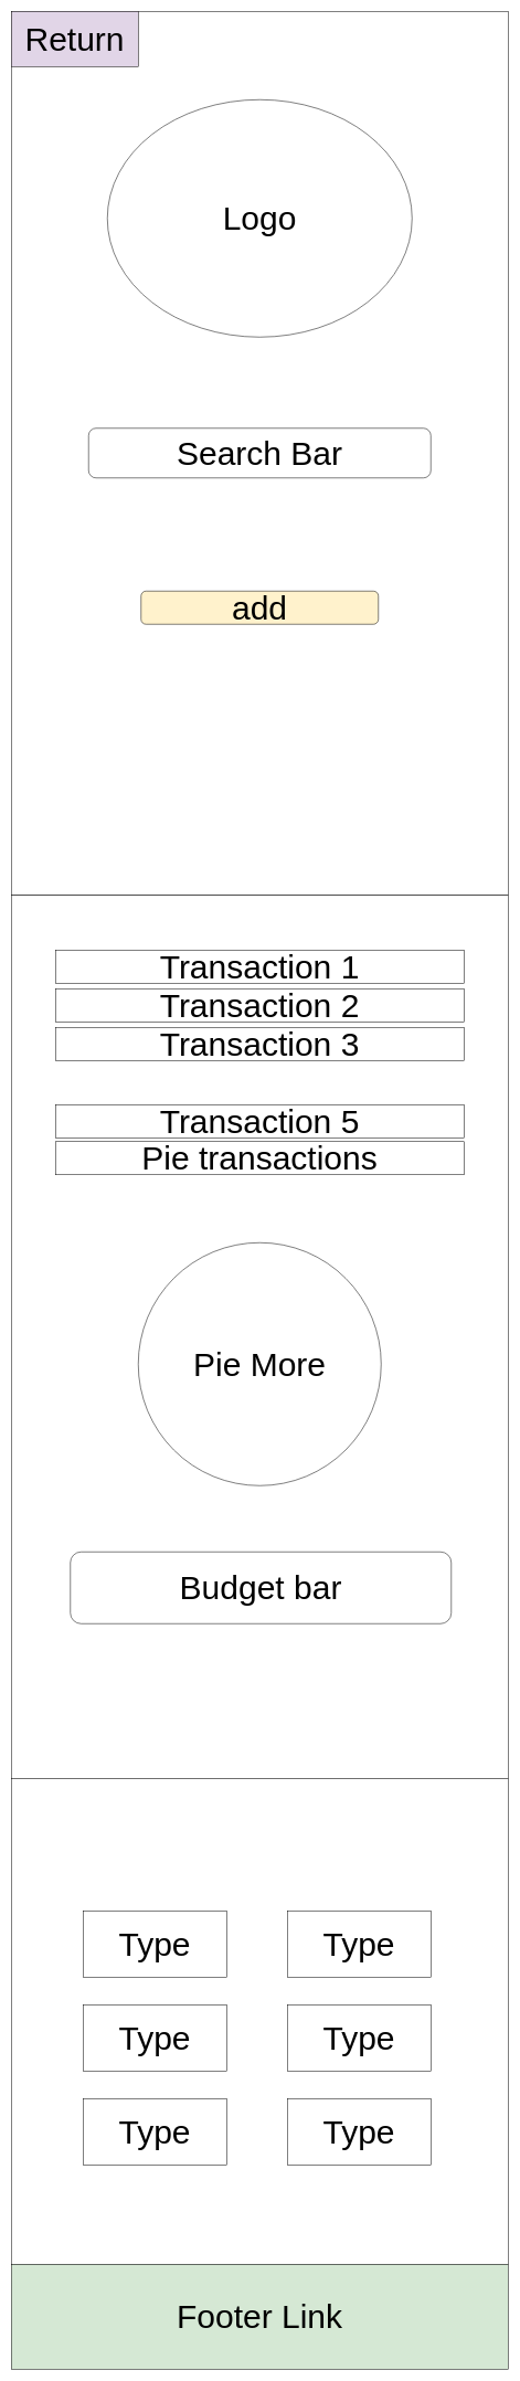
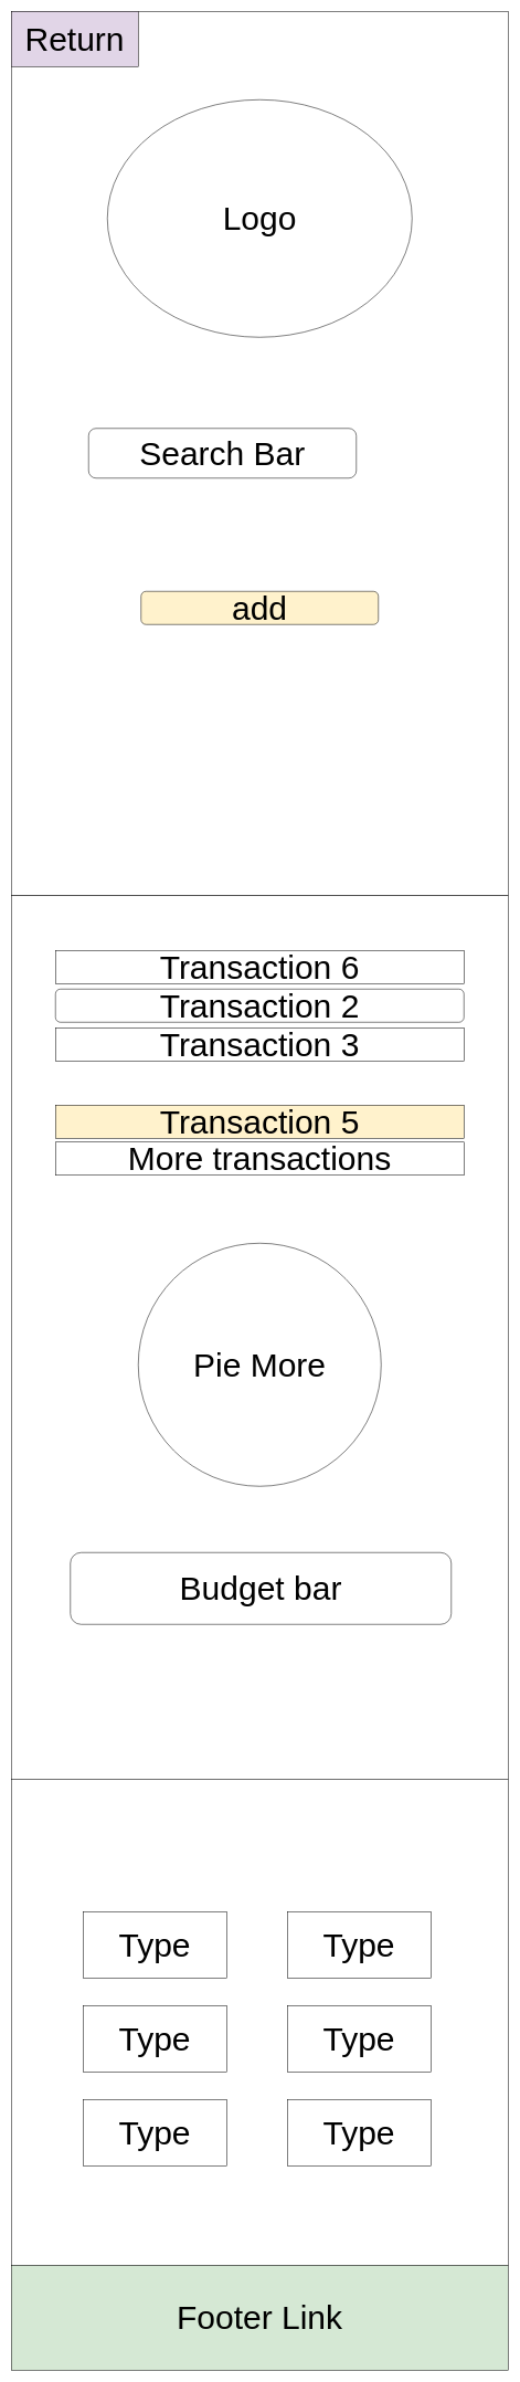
- <mxCell id="5" value="Search Bar" style="rounded=1;whiteSpace=wrap;html=1;fontSize=60;" parent="1" vertex="1"><mxGeometry x="160" y="775" width="620" height="90" as="geometry" /></mxCell>
+ <mxCell id="5" value="Search Bar" style="rounded=1;whiteSpace=wrap;html=1;fontSize=60;" parent="1" vertex="1"><mxGeometry x="160" y="775" width="485" height="90" as="geometry" /></mxCell>
- <mxCell id="7" value="Transaction 1" style="rounded=0;whiteSpace=wrap;html=1;fontSize=60;align=center;" parent="1" vertex="1"><mxGeometry x="100" y="1720" width="740" height="60" as="geometry" /></mxCell>
+ <mxCell id="7" value="Transaction 6" style="rounded=0;whiteSpace=wrap;html=1;fontSize=60;align=center;" parent="1" vertex="1"><mxGeometry x="100" y="1720" width="740" height="60" as="geometry" /></mxCell>
- <mxCell id="8" value="&lt;span&gt;Transaction 2&lt;/span&gt;" style="rounded=0;whiteSpace=wrap;html=1;fontSize=60;align=center;" parent="1" vertex="1"><mxGeometry x="100" y="1790" width="740" height="60" as="geometry" /></mxCell>
+ <mxCell id="8" value="&lt;span&gt;Transaction 2&lt;/span&gt;" style="whiteSpace=wrap;html=1;fontSize=60;align=center;rounded=1;" parent="1" vertex="1"><mxGeometry x="100" y="1790" width="740" height="60" as="geometry" /></mxCell>
- <mxCell id="10" value="&lt;span&gt;Transaction 5&lt;/span&gt;" style="rounded=0;whiteSpace=wrap;html=1;fontSize=60;align=center;" parent="1" vertex="1"><mxGeometry x="100" y="2000" width="740" height="60" as="geometry" /></mxCell>
+ <mxCell id="10" value="&lt;span&gt;Transaction 5&lt;/span&gt;" style="rounded=0;whiteSpace=wrap;html=1;fontSize=60;align=center;fillColor=#fff2cc;" parent="1" vertex="1"><mxGeometry x="100" y="2000" width="740" height="60" as="geometry" /></mxCell>
- <mxCell id="11" value="Pie transactions" style="rounded=0;whiteSpace=wrap;html=1;fontSize=60;align=center;" parent="1" vertex="1"><mxGeometry x="100" y="2067" width="740" height="60" as="geometry" /></mxCell>
+ <mxCell id="11" value="More transactions" style="rounded=0;whiteSpace=wrap;html=1;fontSize=60;align=center;" parent="1" vertex="1"><mxGeometry x="100" y="2067" width="740" height="60" as="geometry" /></mxCell>
